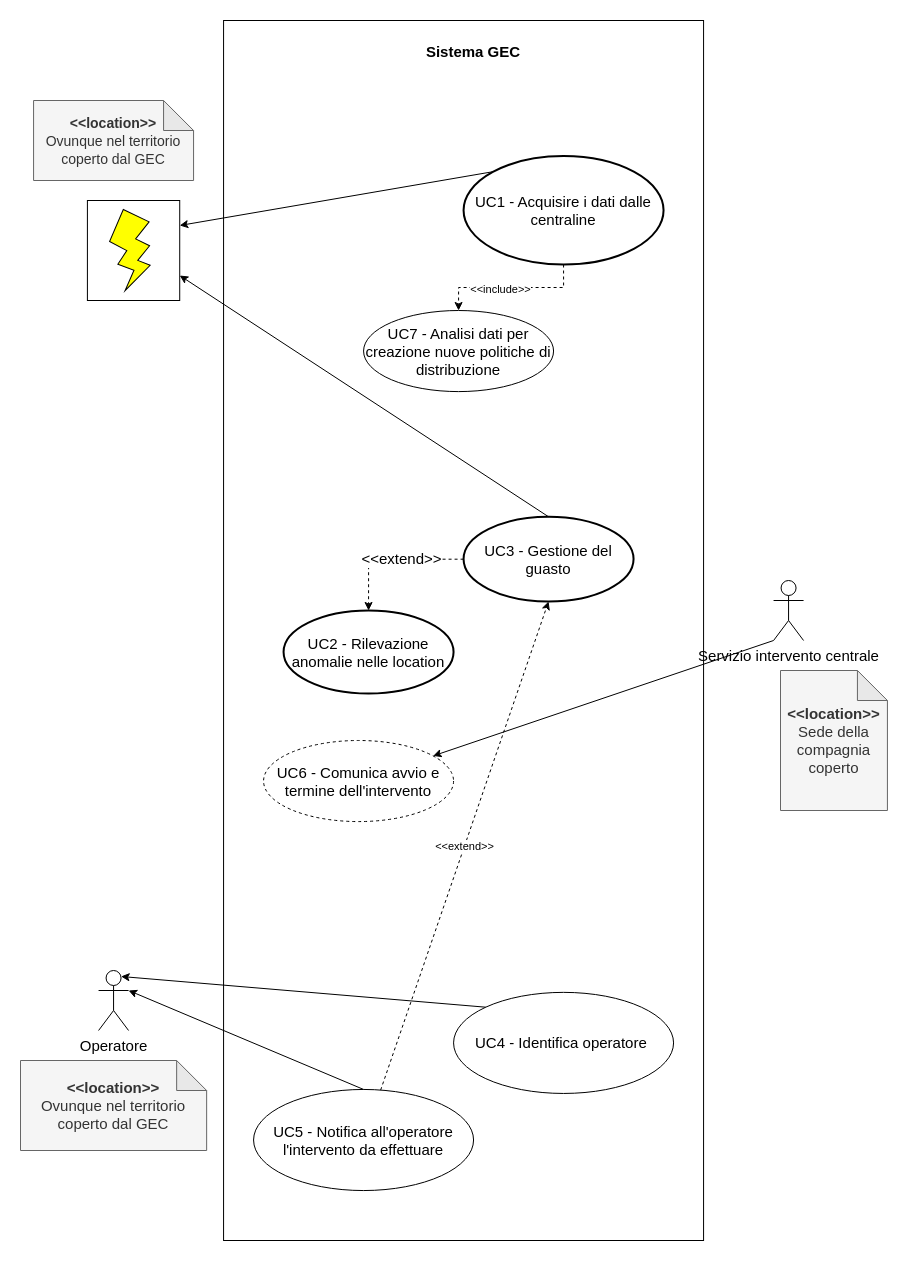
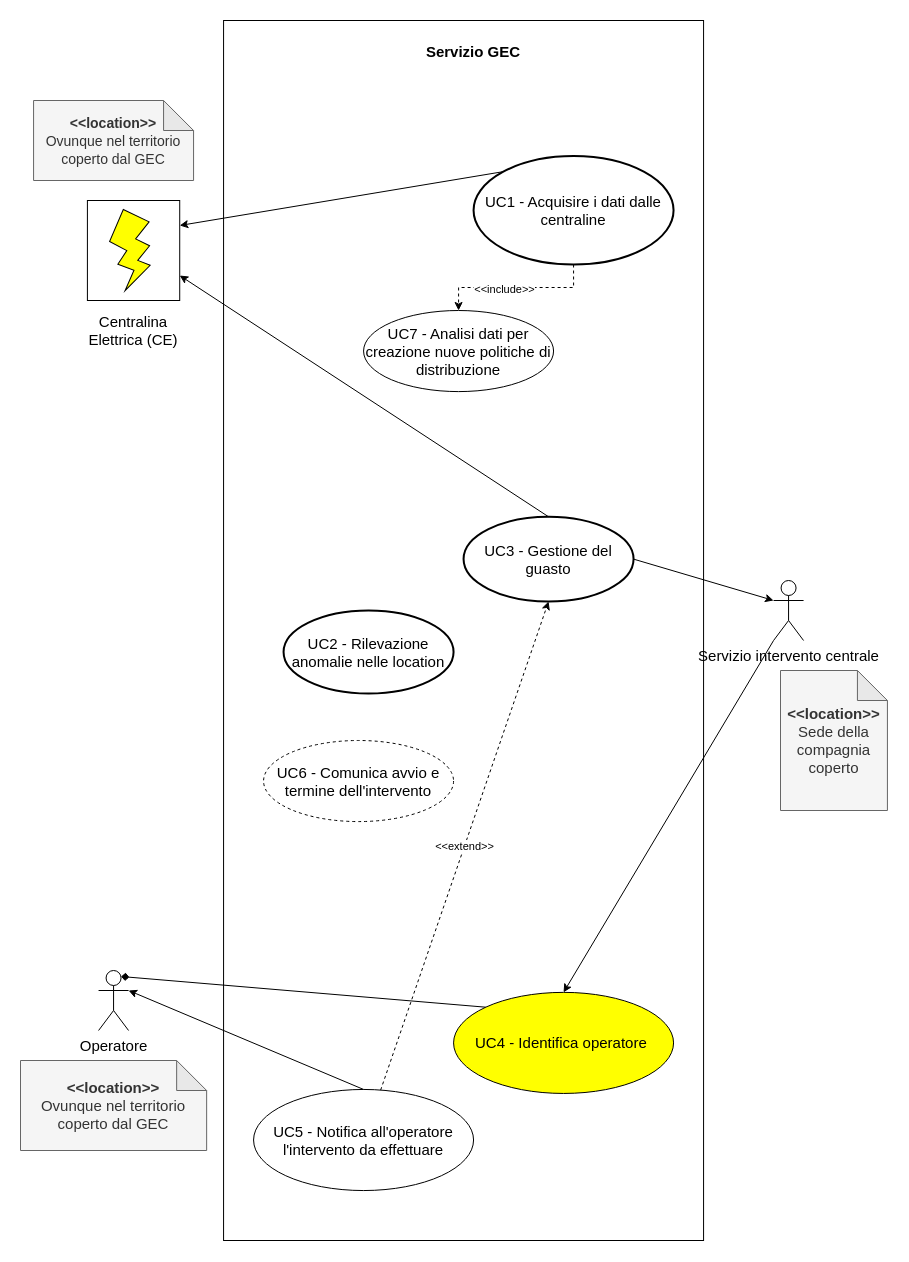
- <mxCell id="4" value="&lt;b&gt;&lt;font style=&quot;font-size: 15px;&quot;&gt;Sistema GEC&lt;/font&gt;&lt;/b&gt;" style="text;html=1;strokeColor=none;fillColor=none;align=center;verticalAlign=middle;whiteSpace=wrap;rounded=0;" parent="2" vertex="1"><mxGeometry width="480" height="62.034" as="geometry" /></mxCell>
+ <mxCell id="4" value="&lt;b&gt;&lt;font style=&quot;font-size: 15px;&quot;&gt;Servizio GEC&lt;/font&gt;&lt;/b&gt;" style="text;html=1;strokeColor=none;fillColor=none;align=center;verticalAlign=middle;whiteSpace=wrap;rounded=0;" parent="2" vertex="1"><mxGeometry width="480" height="62.034" as="geometry" /></mxCell>
- <mxCell id="7" value="UC1 - Acquisire i dati dalle centraline" style="strokeWidth=2;html=1;shape=mxgraph.flowchart.start_2;whiteSpace=wrap;fontSize=15;" parent="2" vertex="1"><mxGeometry x="230" y="135.559" width="200" height="108.441" as="geometry" /></mxCell>
+ <mxCell id="7" value="UC1 - Acquisire i dati dalle centraline" style="strokeWidth=2;html=1;shape=mxgraph.flowchart.start_2;whiteSpace=wrap;fontSize=15;" parent="2" vertex="1"><mxGeometry x="240" y="135.559" width="200" height="108.441" as="geometry" /></mxCell>
+ <mxCell id="21" value="Centralina Elettrica (CE)" style="text;html=1;strokeColor=none;fillColor=none;align=center;verticalAlign=middle;whiteSpace=wrap;rounded=0;fontSize=15;" parent="17" vertex="1"><mxGeometry y="100" width="123.85" height="60" as="geometry" /></mxCell>
- <mxCell id="9" style="edgeStyle=orthogonalEdgeStyle;rounded=0;orthogonalLoop=1;jettySize=auto;html=1;entryX=0.5;entryY=0;entryDx=0;entryDy=0;entryPerimeter=0;fontSize=15;dashed=1;" parent="2" source="11" target="8" edge="1"><mxGeometry relative="1" as="geometry" /></mxCell>
- <mxCell id="10" value="&amp;lt;&amp;lt;extend&amp;gt;&amp;gt;" style="edgeLabel;html=1;align=center;verticalAlign=middle;resizable=0;points=[];fontSize=15;" parent="9" vertex="1" connectable="0"><mxGeometry x="-0.135" y="-1" relative="1" as="geometry"><mxPoint as="offset" /></mxGeometry></mxCell>
+ <mxCell id="28" value="" style="endArrow=classic;html=1;rounded=0;exitX=1;exitY=0.5;exitDx=0;exitDy=0;exitPerimeter=0;entryX=0;entryY=0.333;entryDx=0;entryDy=0;entryPerimeter=0;" parent="1" source="11" target="23" edge="1"><mxGeometry width="50" height="50" relative="1" as="geometry"><mxPoint x="423.07" y="460" as="sourcePoint" /><mxPoint x="473.07" y="410" as="targetPoint" /></mxGeometry></mxCell>
- <mxCell id="32" value="" style="endArrow=classic;html=1;rounded=0;fontSize=14;exitX=0;exitY=1;exitDx=0;exitDy=0;exitPerimeter=0;" parent="1" source="23" target="15" edge="1"><mxGeometry width="50" height="50" relative="1" as="geometry"><mxPoint x="200" y="750" as="sourcePoint" /><mxPoint x="250" y="700" as="targetPoint" /></mxGeometry></mxCell>
+ <mxCell id="32" value="" style="endArrow=classic;html=1;rounded=0;fontSize=14;entryX=0.5;entryY=0;entryDx=0;entryDy=0;exitX=0;exitY=1;exitDx=0;exitDy=0;exitPerimeter=0;" parent="1" source="23" target="12" edge="1"><mxGeometry width="50" height="50" relative="1" as="geometry"><mxPoint x="200" y="750" as="sourcePoint" /><mxPoint x="250" y="700" as="targetPoint" /></mxGeometry></mxCell>
- <mxCell id="29" value="" style="endArrow=classic;html=1;rounded=0;exitX=0;exitY=0;exitDx=0;exitDy=0;entryX=0.75;entryY=0.1;entryDx=0;entryDy=0;entryPerimeter=0;" parent="1" source="12" target="25" edge="1"><mxGeometry width="50" height="50" relative="1" as="geometry"><mxPoint x="423.07" y="780" as="sourcePoint" /><mxPoint x="473.07" y="730" as="targetPoint" /></mxGeometry></mxCell>
+ <mxCell id="29" value="" style="endArrow=diamond;html=1;rounded=0;exitX=0;exitY=0;exitDx=0;exitDy=0;entryX=0.75;entryY=0.1;entryDx=0;entryDy=0;entryPerimeter=0;" parent="1" source="12" target="25" edge="1"><mxGeometry width="50" height="50" relative="1" as="geometry"><mxPoint x="423.07" y="780" as="sourcePoint" /><mxPoint x="473.07" y="730" as="targetPoint" /></mxGeometry></mxCell>
- <mxCell id="12" value="UC4 - Identifica operatore&amp;nbsp;" style="ellipse;whiteSpace=wrap;html=1;strokeColor=#000000;fontSize=15;fillColor=#FFFFFF;" parent="2" vertex="1"><mxGeometry x="220" y="971.866" width="220" height="101.097" as="geometry" /></mxCell>
+ <mxCell id="12" value="UC4 - Identifica operatore&amp;nbsp;" style="ellipse;whiteSpace=wrap;html=1;strokeColor=#000000;fontSize=15;fillColor=#ffff00;" parent="2" vertex="1"><mxGeometry x="220" y="971.866" width="220" height="101.097" as="geometry" /></mxCell>
